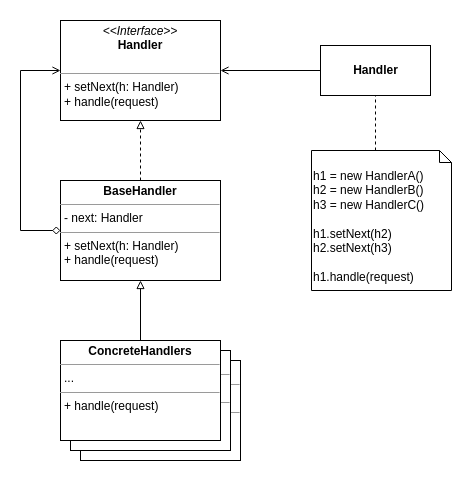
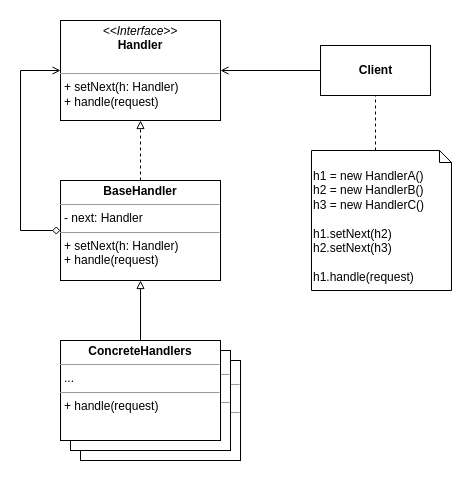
- <mxCell id="7" value="&lt;b&gt;Handler&lt;/b&gt;" style="html=1;" vertex="1" parent="1"><mxGeometry x="320" y="45" width="110" height="50" as="geometry" /></mxCell>
+ <mxCell id="7" value="&lt;b&gt;Client&lt;/b&gt;" style="html=1;" vertex="1" parent="1"><mxGeometry x="320" y="45" width="110" height="50" as="geometry" /></mxCell>
